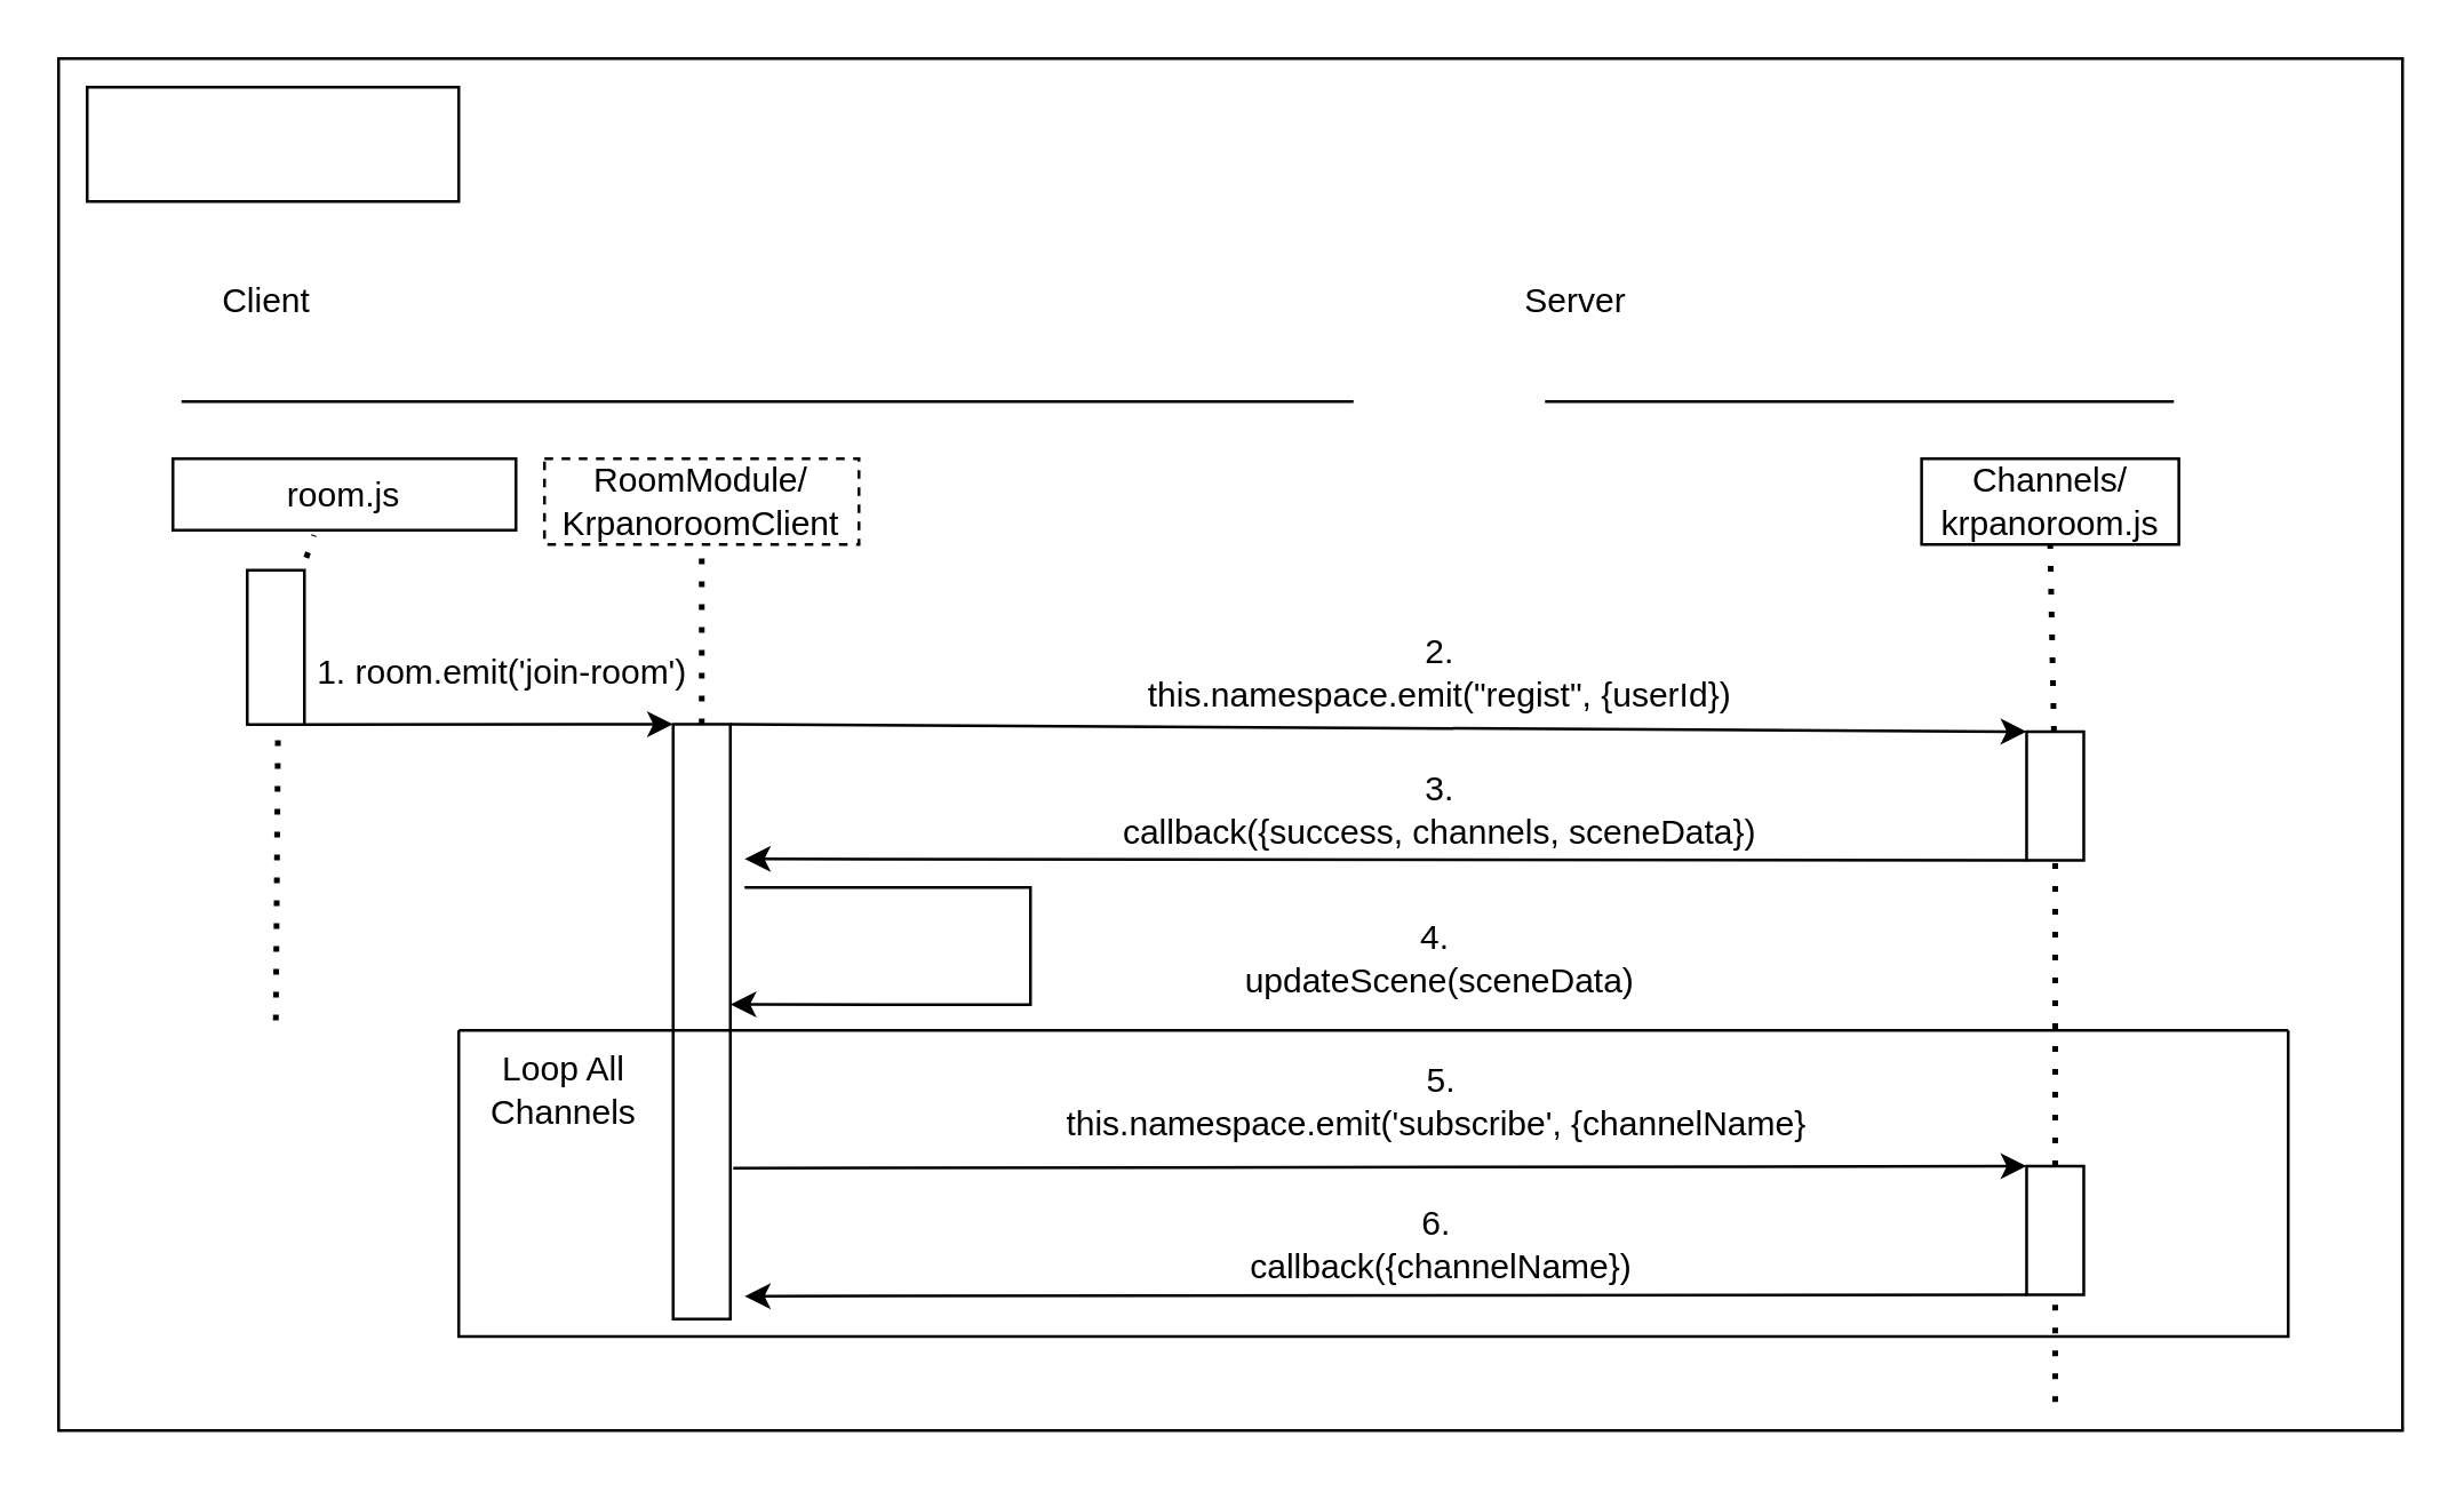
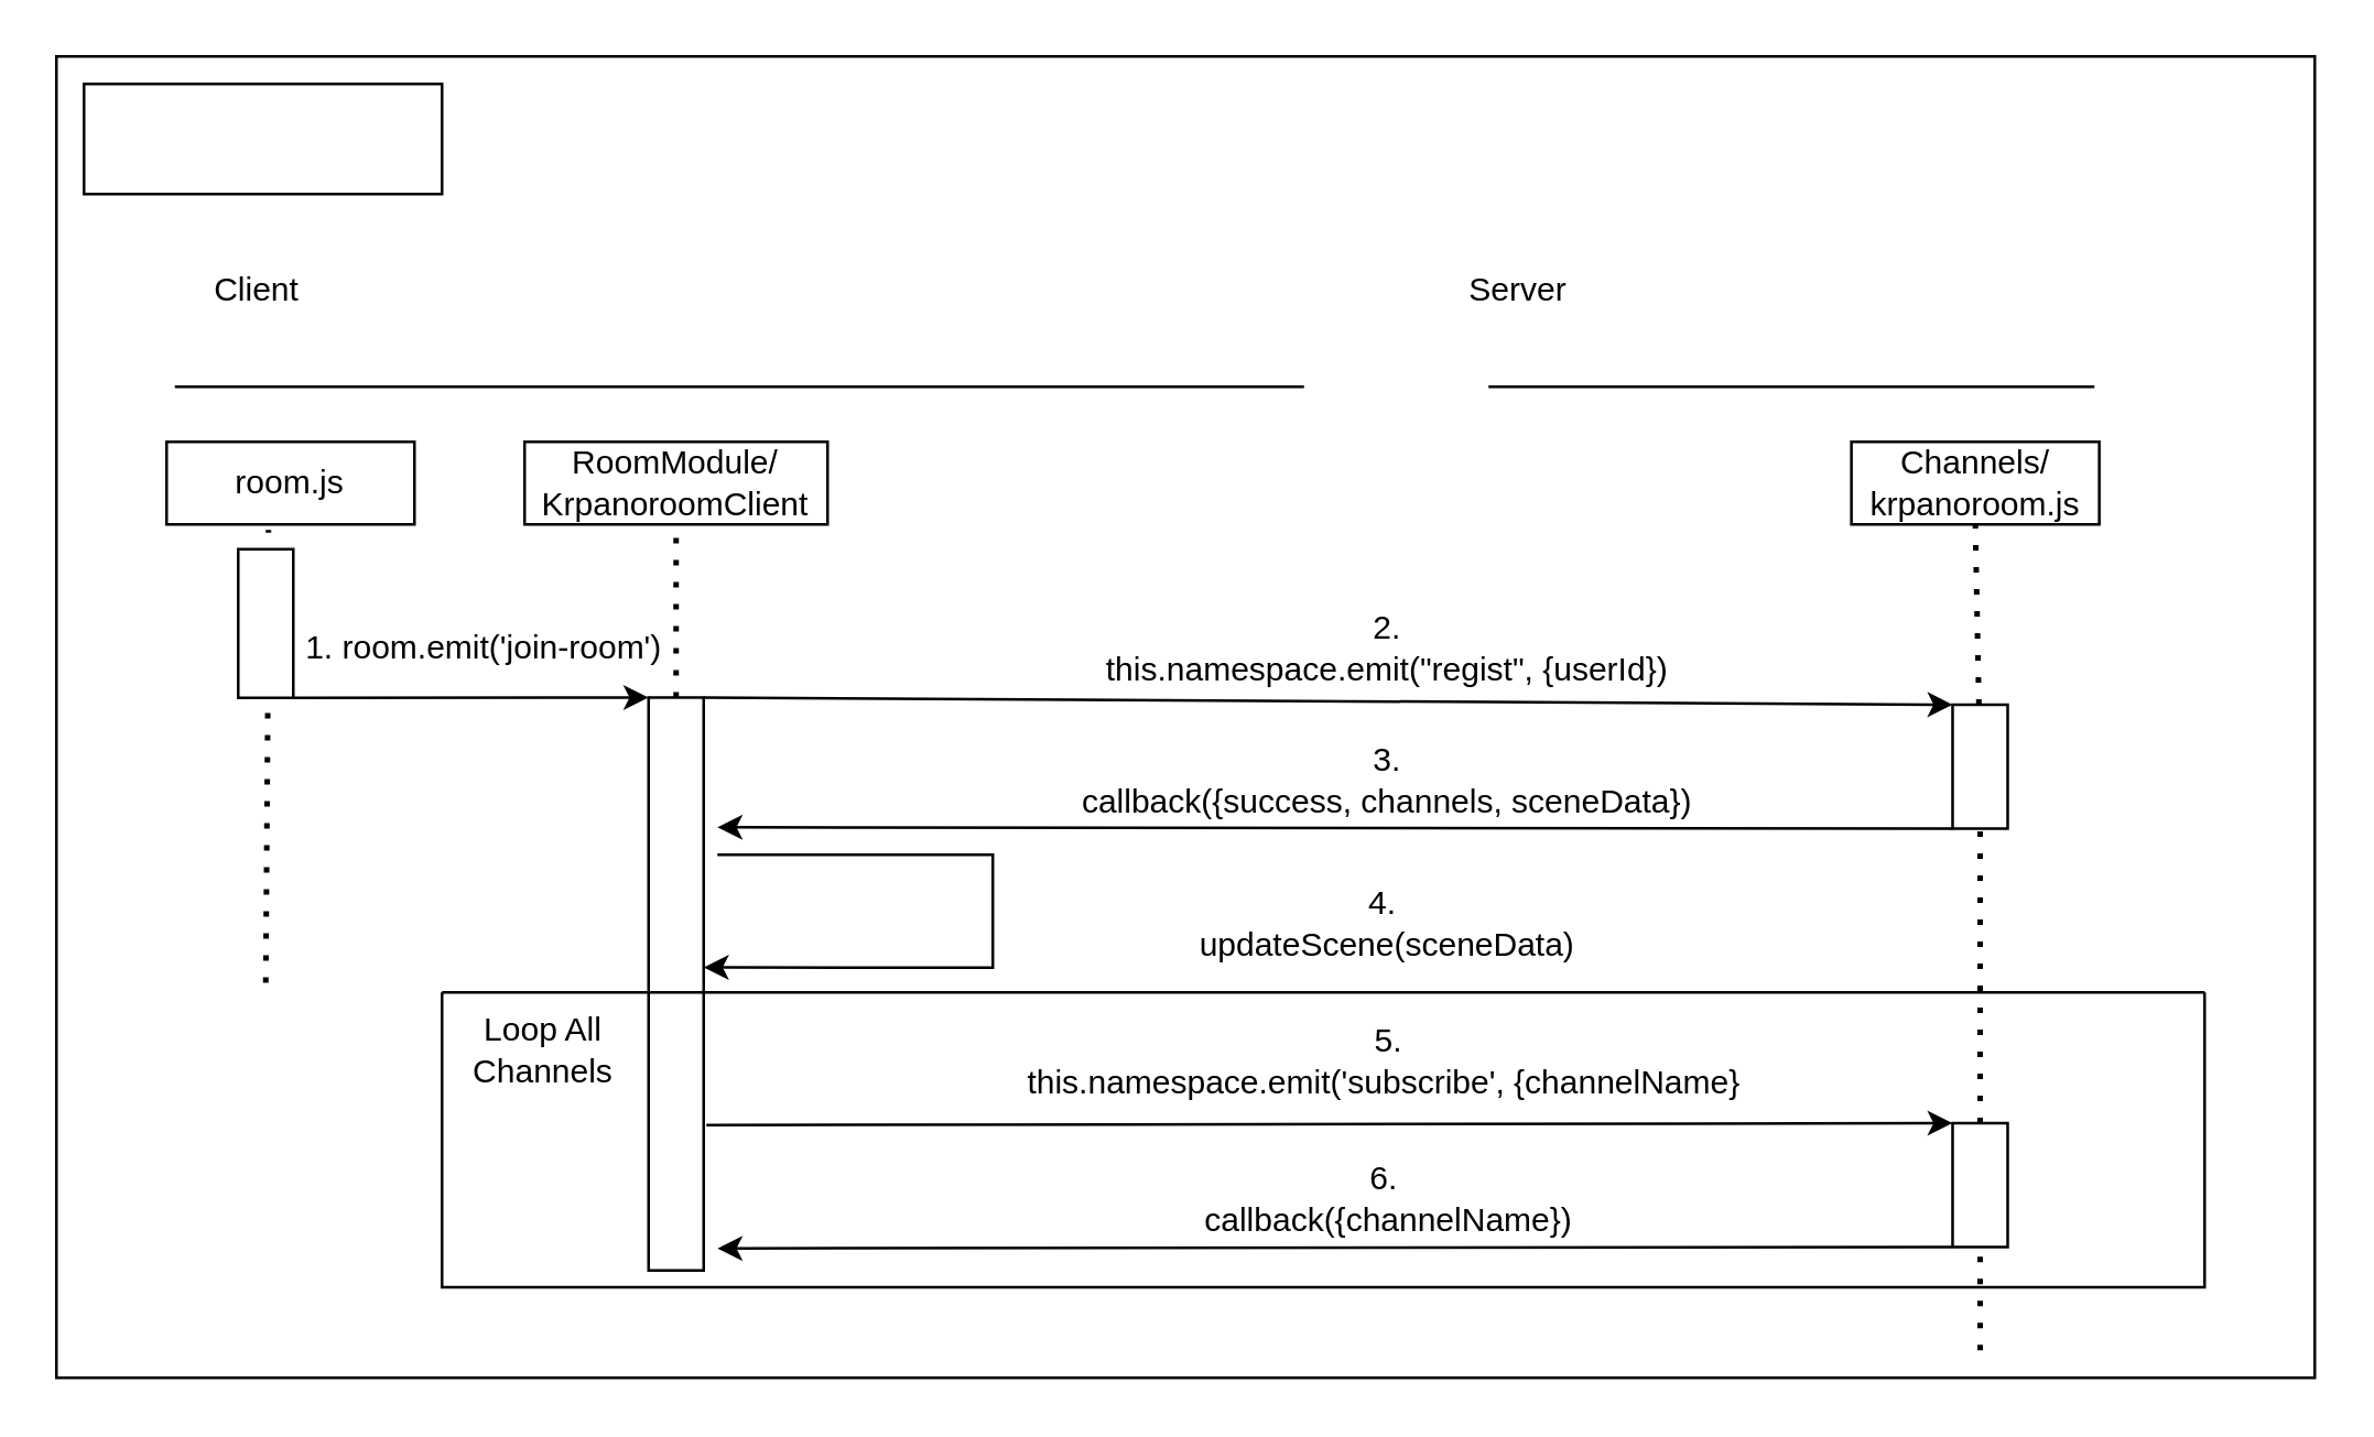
- <mxCell id="5" value="room.js" style="rounded=0;whiteSpace=wrap;html=1;" parent="1" vertex="1"><mxGeometry x="60" y="160" width="120" height="25" as="geometry" /></mxCell>
+ <mxCell id="5" value="room.js" style="rounded=0;whiteSpace=wrap;html=1;" parent="1" vertex="1"><mxGeometry x="60" y="160" width="90" height="30" as="geometry" /></mxCell>
- <mxCell id="14" value="RoomModule/&lt;br&gt;KrpanoroomClient" style="rounded=0;whiteSpace=wrap;html=1;dashed=1;" parent="1" vertex="1"><mxGeometry x="189.99" y="160" width="110.01" height="30" as="geometry" /></mxCell>
+ <mxCell id="14" value="RoomModule/&lt;br&gt;KrpanoroomClient" style="rounded=0;whiteSpace=wrap;html=1;" parent="1" vertex="1"><mxGeometry x="189.99" y="160" width="110.01" height="30" as="geometry" /></mxCell>
